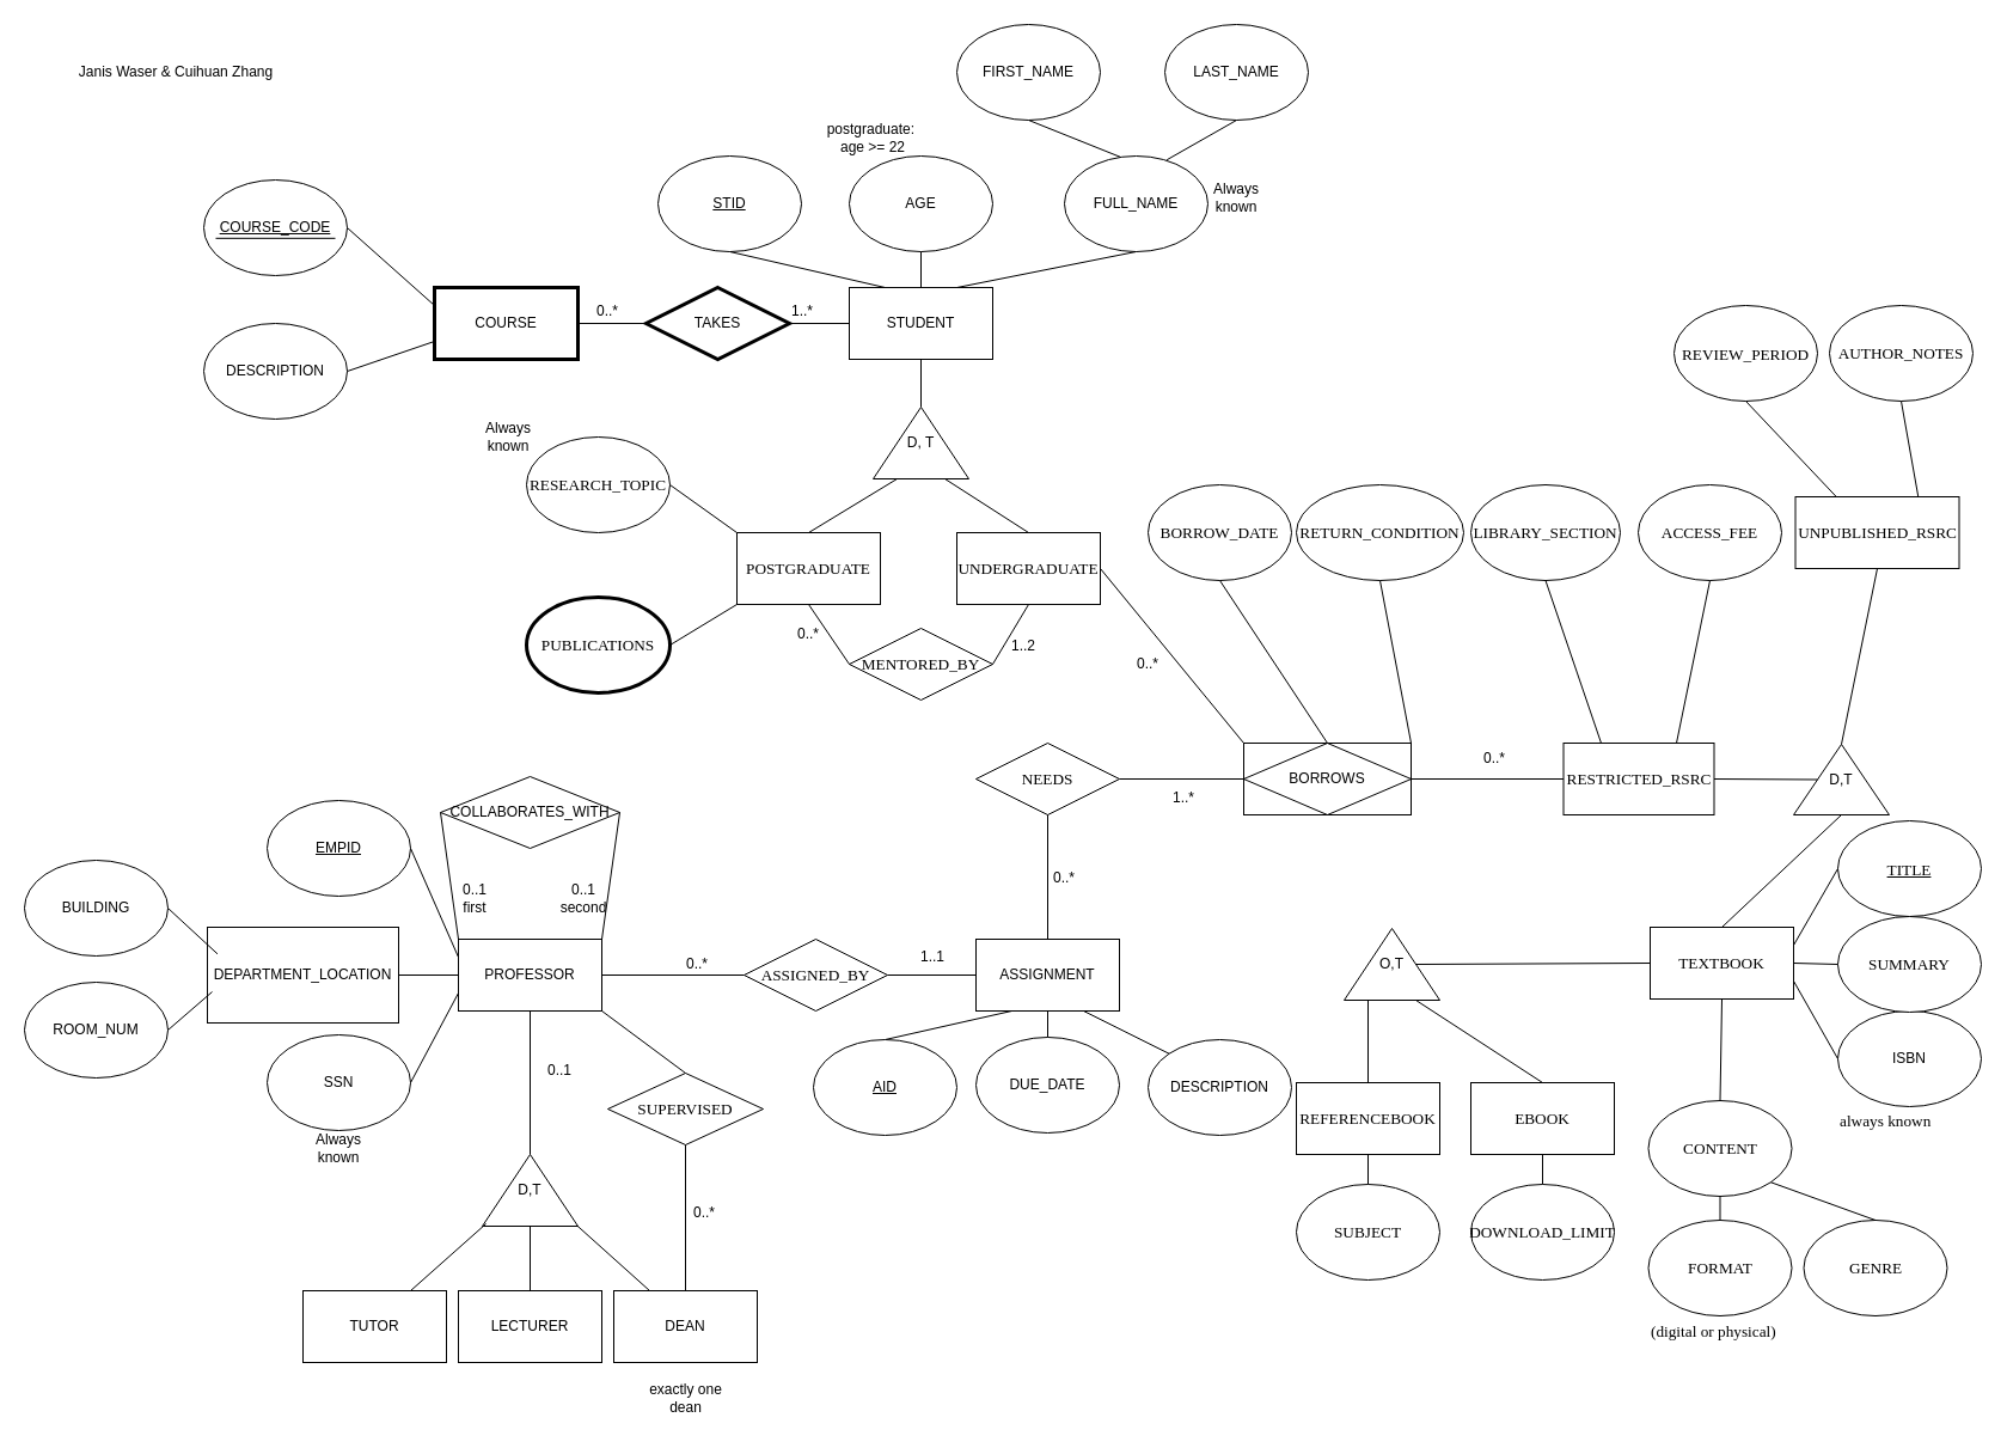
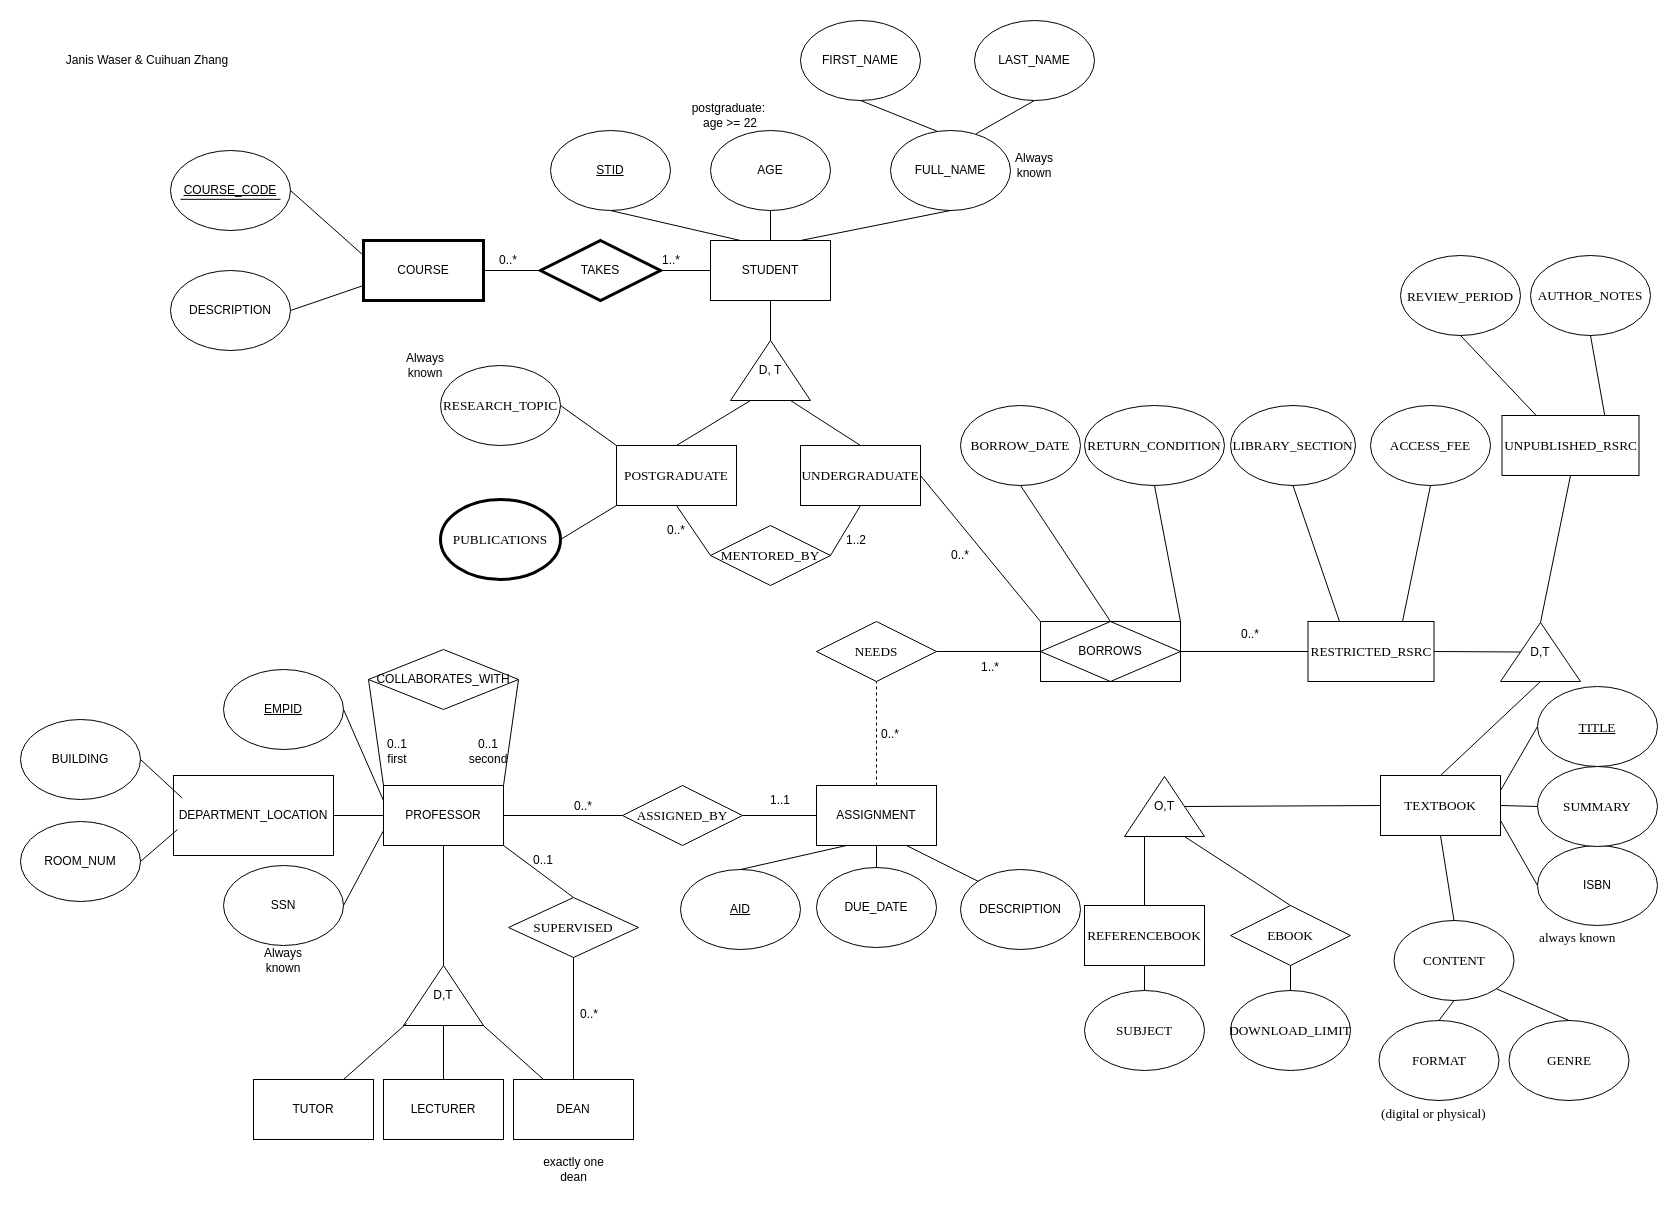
- <mxCell id="127" value="" style="endArrow=none;html=1;rounded=0;exitX=0.5;exitY=0;exitDx=0;exitDy=0;entryX=0.5;entryY=1;entryDx=0;entryDy=0;" parent="1" source="34" target="126" edge="1"><mxGeometry width="50" height="50" relative="1" as="geometry"><mxPoint x="1230" y="829" as="sourcePoint" /><mxPoint x="1040" y="831" as="targetPoint" /></mxGeometry></mxCell>
+ <mxCell id="127" value="" style="endArrow=none;html=1;rounded=0;exitX=0.5;exitY=0;exitDx=0;exitDy=0;entryX=0.5;entryY=1;entryDx=0;entryDy=0;dashed=1;" parent="1" source="34" target="126" edge="1"><mxGeometry width="50" height="50" relative="1" as="geometry"><mxPoint x="1230" y="829" as="sourcePoint" /><mxPoint x="1040" y="831" as="targetPoint" /></mxGeometry></mxCell>
- <mxCell id="63" value="0..1" style="text;html=1;align=center;verticalAlign=middle;whiteSpace=wrap;rounded=0;" parent="1" vertex="1"><mxGeometry x="438" y="880" width="60" height="30" as="geometry" /></mxCell>
+ <mxCell id="63" value="0..1" style="text;html=1;align=center;verticalAlign=middle;whiteSpace=wrap;rounded=0;" parent="1" vertex="1"><mxGeometry x="513" y="845" width="60" height="30" as="geometry" /></mxCell>
- <mxCell id="96" value="&lt;div style=&quot;text-align: start;&quot;&gt;&lt;span style=&quot;font-size: 9.963pt; font-family: LMRoman10-Regular;&quot;&gt;EBOOK&lt;/span&gt;&lt;/div&gt;" style="rounded=0;whiteSpace=wrap;html=1;" parent="1" vertex="1"><mxGeometry x="1230" y="905" width="120" height="60" as="geometry" /></mxCell>
+ <mxCell id="96" value="&lt;div style=&quot;text-align: start;&quot;&gt;&lt;span style=&quot;font-size: 9.963pt; font-family: LMRoman10-Regular;&quot;&gt;EBOOK&lt;/span&gt;&lt;/div&gt;" style="rhombus;whiteSpace=wrap;html=1;" parent="1" vertex="1"><mxGeometry x="1230" y="905" width="120" height="60" as="geometry" /></mxCell>
- <mxCell id="85" value="&lt;div style=&quot;text-align: start;&quot;&gt;&lt;span style=&quot;font-size: 9.963pt; font-family: LMRoman10-Regular;&quot;&gt;CONTENT&lt;/span&gt;&lt;/div&gt;" style="ellipse;whiteSpace=wrap;html=1;" parent="1" vertex="1"><mxGeometry x="1378.5" y="920" width="120" height="80" as="geometry" /></mxCell>
+ <mxCell id="85" value="&lt;div style=&quot;text-align: start;&quot;&gt;&lt;span style=&quot;font-size: 9.963pt; font-family: LMRoman10-Regular;&quot;&gt;CONTENT&lt;/span&gt;&lt;/div&gt;" style="ellipse;whiteSpace=wrap;html=1;" parent="1" vertex="1"><mxGeometry x="1393.5" y="920" width="120" height="80" as="geometry" /></mxCell>
